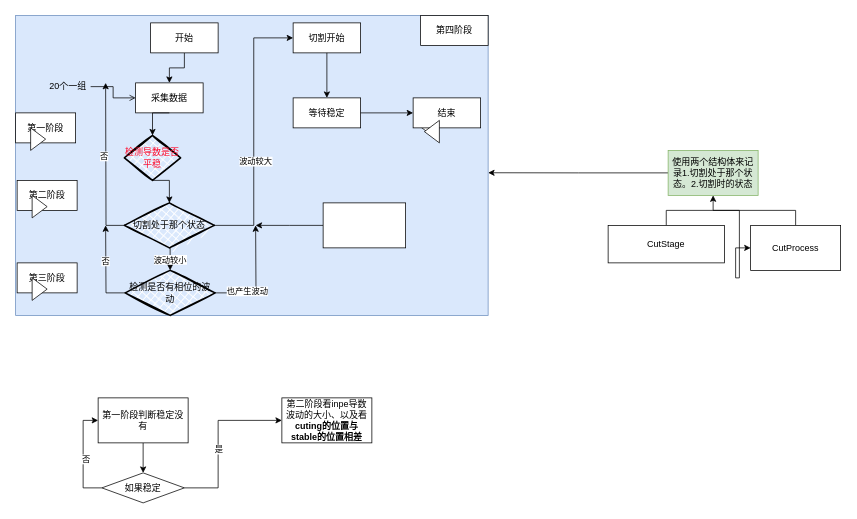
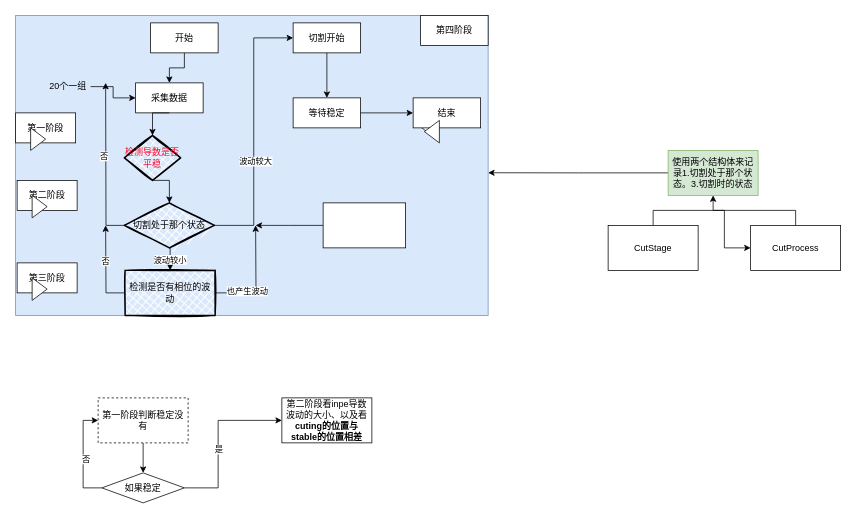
- <mxCell id="31" style="edgeStyle=orthogonalEdgeStyle;rounded=0;orthogonalLoop=1;jettySize=auto;html=1;exitX=1;exitY=0.5;exitDx=0;exitDy=0;entryX=0;entryY=0.5;entryDx=0;entryDy=0;shadow=0;endArrow=open;" parent="8" source="32" target="12" edge="1"><mxGeometry relative="1" as="geometry" /></mxCell>
+ <mxCell id="31" style="edgeStyle=orthogonalEdgeStyle;rounded=0;orthogonalLoop=1;jettySize=auto;html=1;exitX=1;exitY=0.5;exitDx=0;exitDy=0;entryX=0;entryY=0.5;entryDx=0;entryDy=0;shadow=0;" parent="8" source="32" target="12" edge="1"><mxGeometry relative="1" as="geometry" /></mxCell>
- <mxCell id="3" value="使用两个结构体来记录1.切割处于那个状态。2.切割时的状态" style="rounded=0;whiteSpace=wrap;html=1;fillColor=#d5e8d4;strokeColor=#82b366;" parent="1" vertex="1"><mxGeometry x="890" y="200" width="120" height="60" as="geometry" /></mxCell>
+ <mxCell id="3" value="使用两个结构体来记录1.切割处于那个状态。3.切割时的状态" style="rounded=0;whiteSpace=wrap;html=1;fillColor=#d5e8d4;strokeColor=#82b366;" parent="1" vertex="1"><mxGeometry x="890" y="200" width="120" height="60" as="geometry" /></mxCell>
- <mxCell id="5" value="CutStage" style="rounded=0;whiteSpace=wrap;html=1;" parent="1" vertex="1"><mxGeometry x="810" y="300" width="155" height="50" as="geometry" /></mxCell>
+ <mxCell id="5" value="CutStage" style="rounded=0;whiteSpace=wrap;html=1;" parent="1" vertex="1"><mxGeometry x="810" y="300" width="120" height="60" as="geometry" /></mxCell>
- <mxCell id="9" value="检测是否有相位的波动" style="rhombus;whiteSpace=wrap;html=1;strokeWidth=2;fillWeight=-1;hachureGap=8;fillStyle=cross-hatch;sketch=1;shadow=0;" parent="8" vertex="1"><mxGeometry x="146" y="340" width="120" height="60" as="geometry" /></mxCell>
+ <mxCell id="9" value="检测是否有相位的波动" style="whiteSpace=wrap;html=1;strokeWidth=2;fillWeight=-1;hachureGap=8;fillStyle=cross-hatch;sketch=1;shadow=0;rounded=0;" parent="8" vertex="1"><mxGeometry x="146" y="340" width="120" height="60" as="geometry" /></mxCell>
- <mxCell id="46" value="第一阶段判断稳定没有" style="rounded=0;whiteSpace=wrap;html=1;" vertex="1" parent="1"><mxGeometry x="130" y="530" width="120" height="60" as="geometry" /></mxCell>
+ <mxCell id="46" value="第一阶段判断稳定没有" style="rounded=0;whiteSpace=wrap;html=1;dashed=1;" vertex="1" parent="1"><mxGeometry x="130" y="530" width="120" height="60" as="geometry" /></mxCell>
